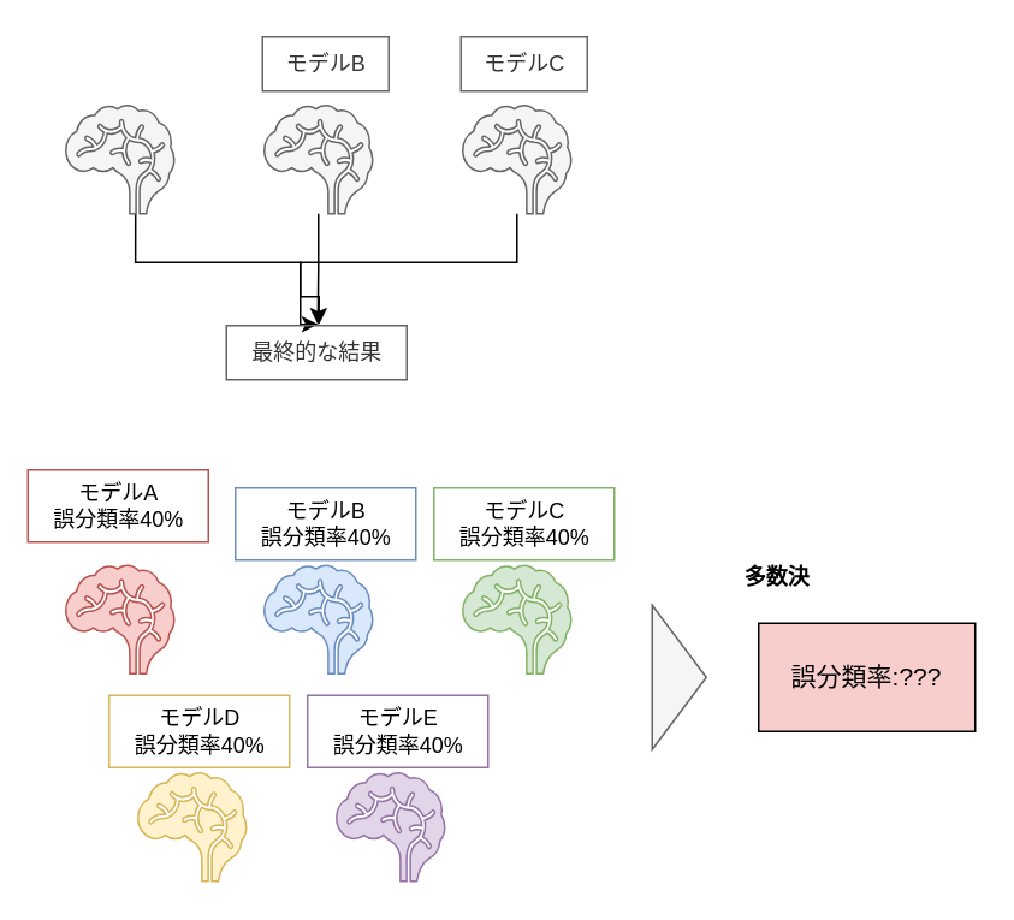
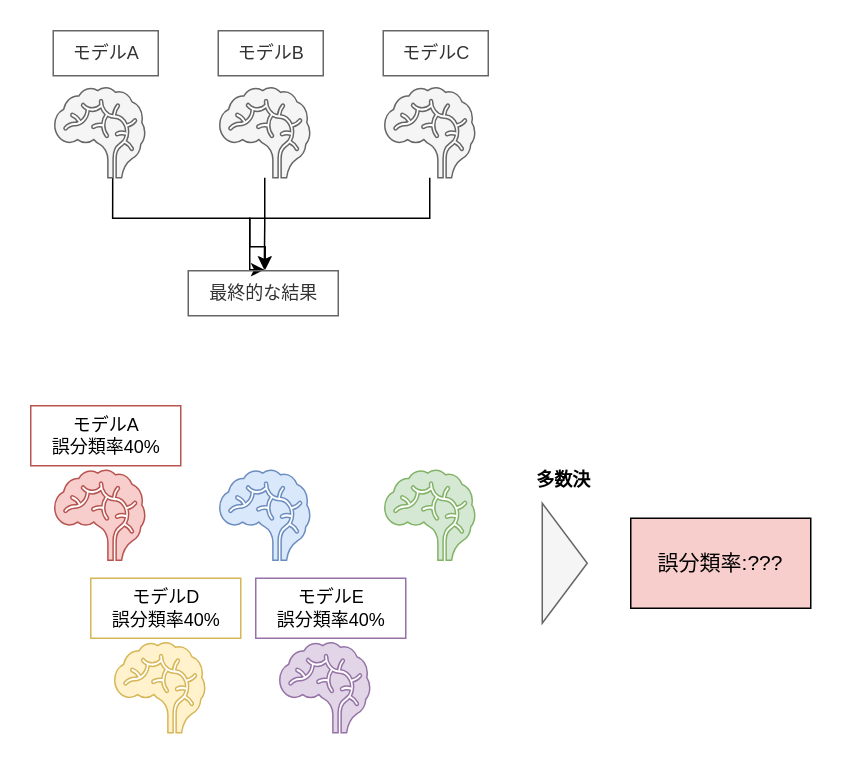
+ <mxCell id="14" value="モデルA" style="text;html=1;align=center;verticalAlign=middle;resizable=0;points=[];autosize=1;strokeColor=#666666;fillColor=none;fontColor=#333333;" parent="1" vertex="1"><mxGeometry x="35" y="20" width="70" height="30" as="geometry" /></mxCell>
- <mxCell id="3" value="モデルA&lt;br&gt;誤分類率40%" style="text;html=1;align=center;verticalAlign=middle;resizable=0;points=[];autosize=1;strokeColor=#b85450;fillColor=none;" parent="1" vertex="1"><mxGeometry x="15" y="260" width="100" height="40" as="geometry" /></mxCell>
+ <mxCell id="3" value="モデルA&lt;br&gt;誤分類率40%" style="text;html=1;align=center;verticalAlign=middle;resizable=0;points=[];autosize=1;strokeColor=#b85450;fillColor=none;" parent="1" vertex="1"><mxGeometry x="20" y="270" width="100" height="40" as="geometry" /></mxCell>
- <mxCell id="5" value="モデルB&lt;br&gt;誤分類率40%" style="text;html=1;align=center;verticalAlign=middle;resizable=0;points=[];autosize=1;strokeColor=#6c8ebf;fillColor=none;" parent="1" vertex="1"><mxGeometry x="130" y="270" width="100" height="40" as="geometry" /></mxCell>
- <mxCell id="7" value="モデルC&lt;br&gt;誤分類率40%" style="text;html=1;align=center;verticalAlign=middle;resizable=0;points=[];autosize=1;strokeColor=#82b366;fillColor=none;" parent="1" vertex="1"><mxGeometry x="240" y="270" width="100" height="40" as="geometry" /></mxCell>
- <mxCell id="24" value="多数決" style="text;html=1;align=center;verticalAlign=middle;resizable=0;points=[];autosize=1;strokeColor=none;fillColor=none;fontStyle=1" parent="1" vertex="1"><mxGeometry x="400" y="305" width="60" height="30" as="geometry" /></mxCell>
+ <mxCell id="24" value="多数決" style="text;html=1;align=center;verticalAlign=middle;resizable=0;points=[];autosize=1;strokeColor=none;fillColor=none;fontStyle=1" parent="1" vertex="1"><mxGeometry x="345" y="305" width="60" height="30" as="geometry" /></mxCell>
